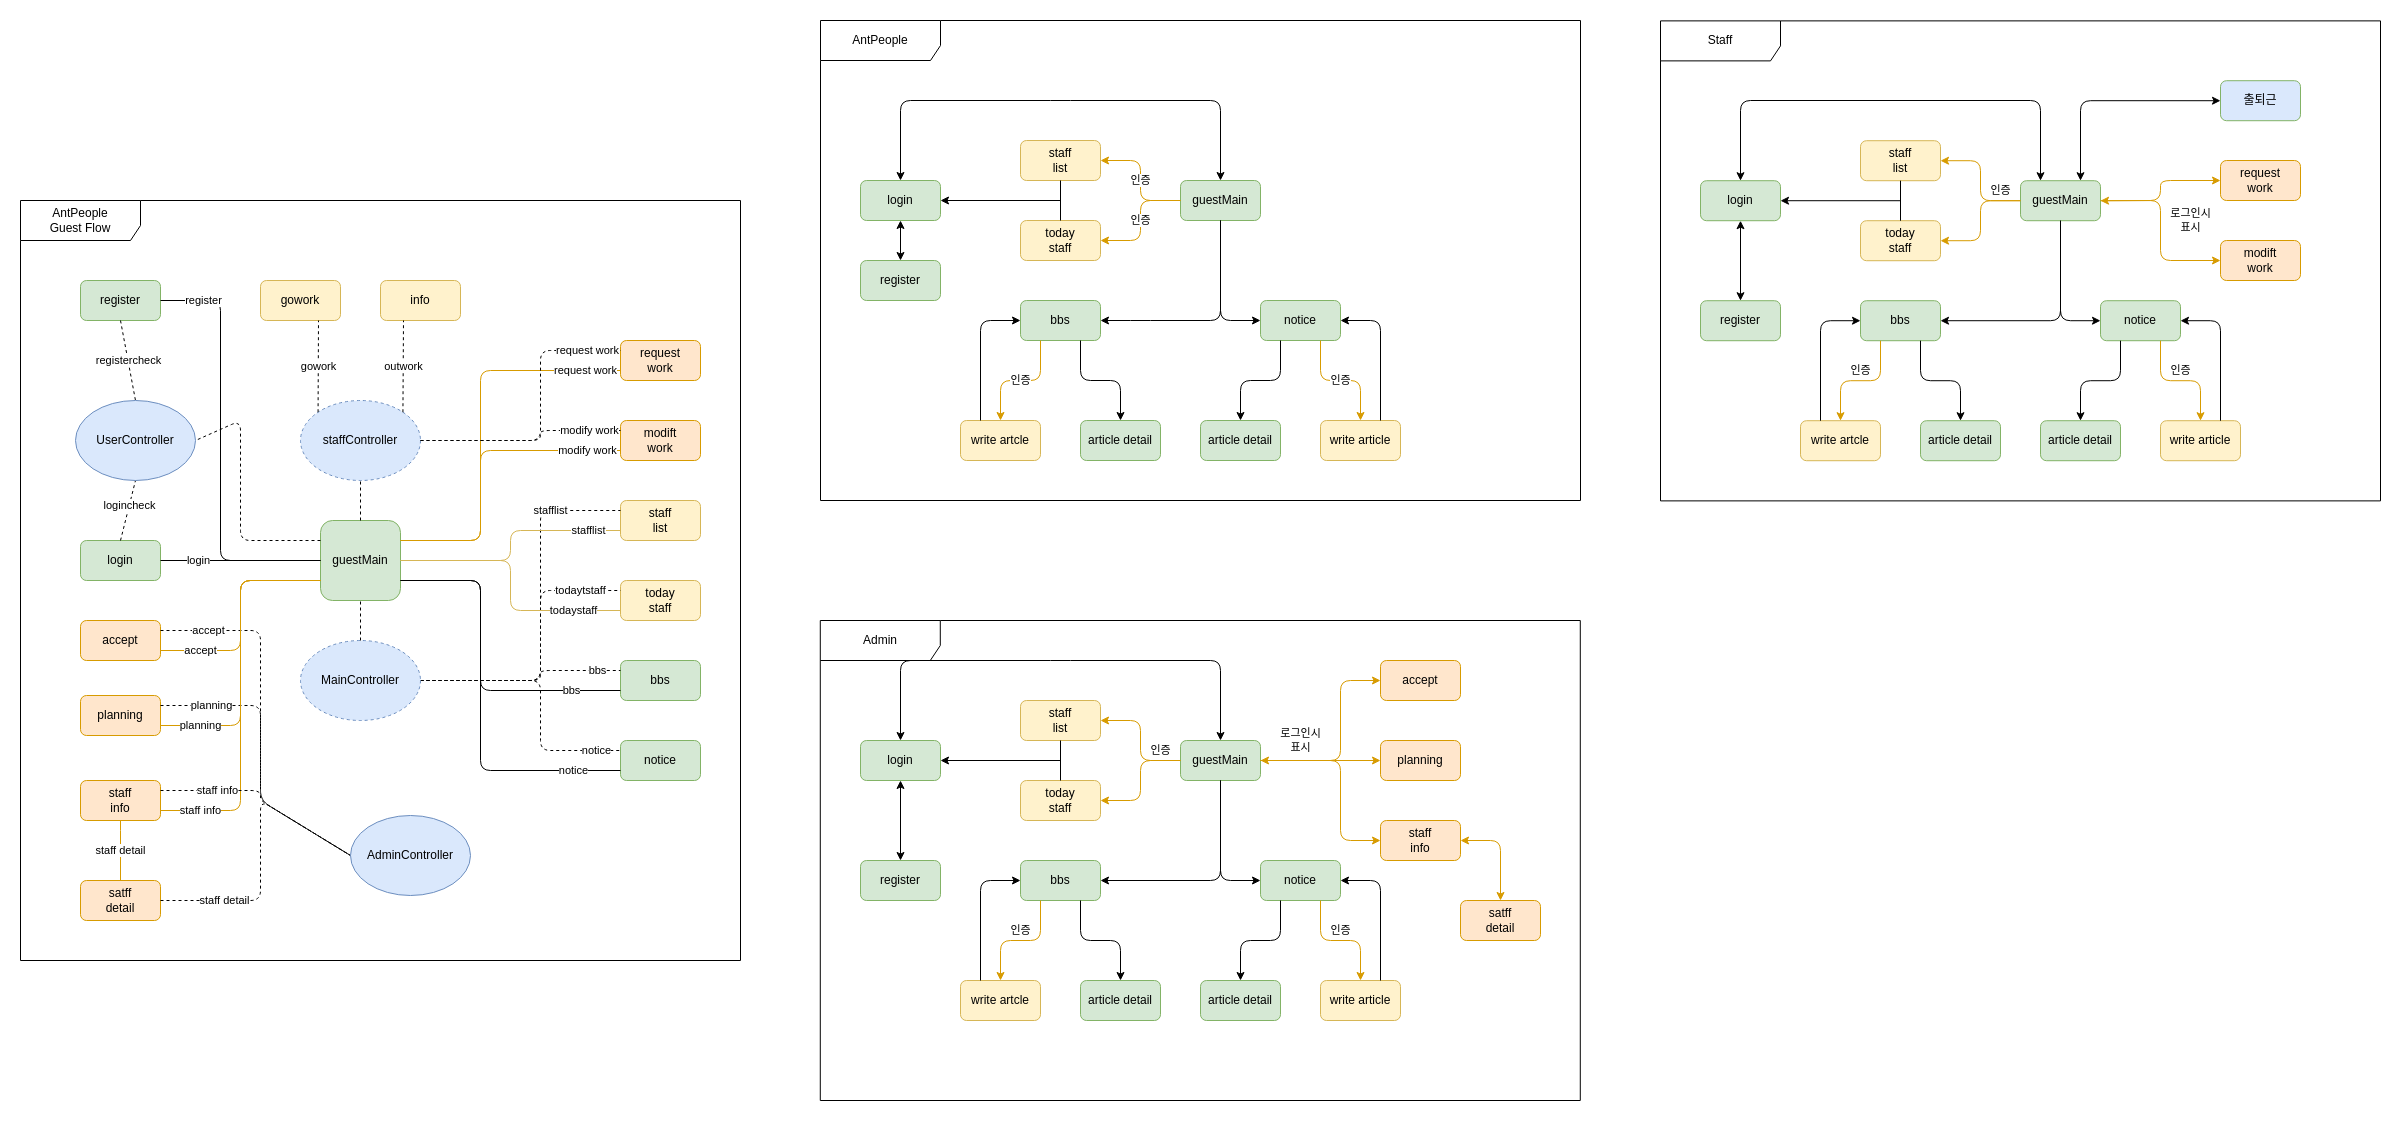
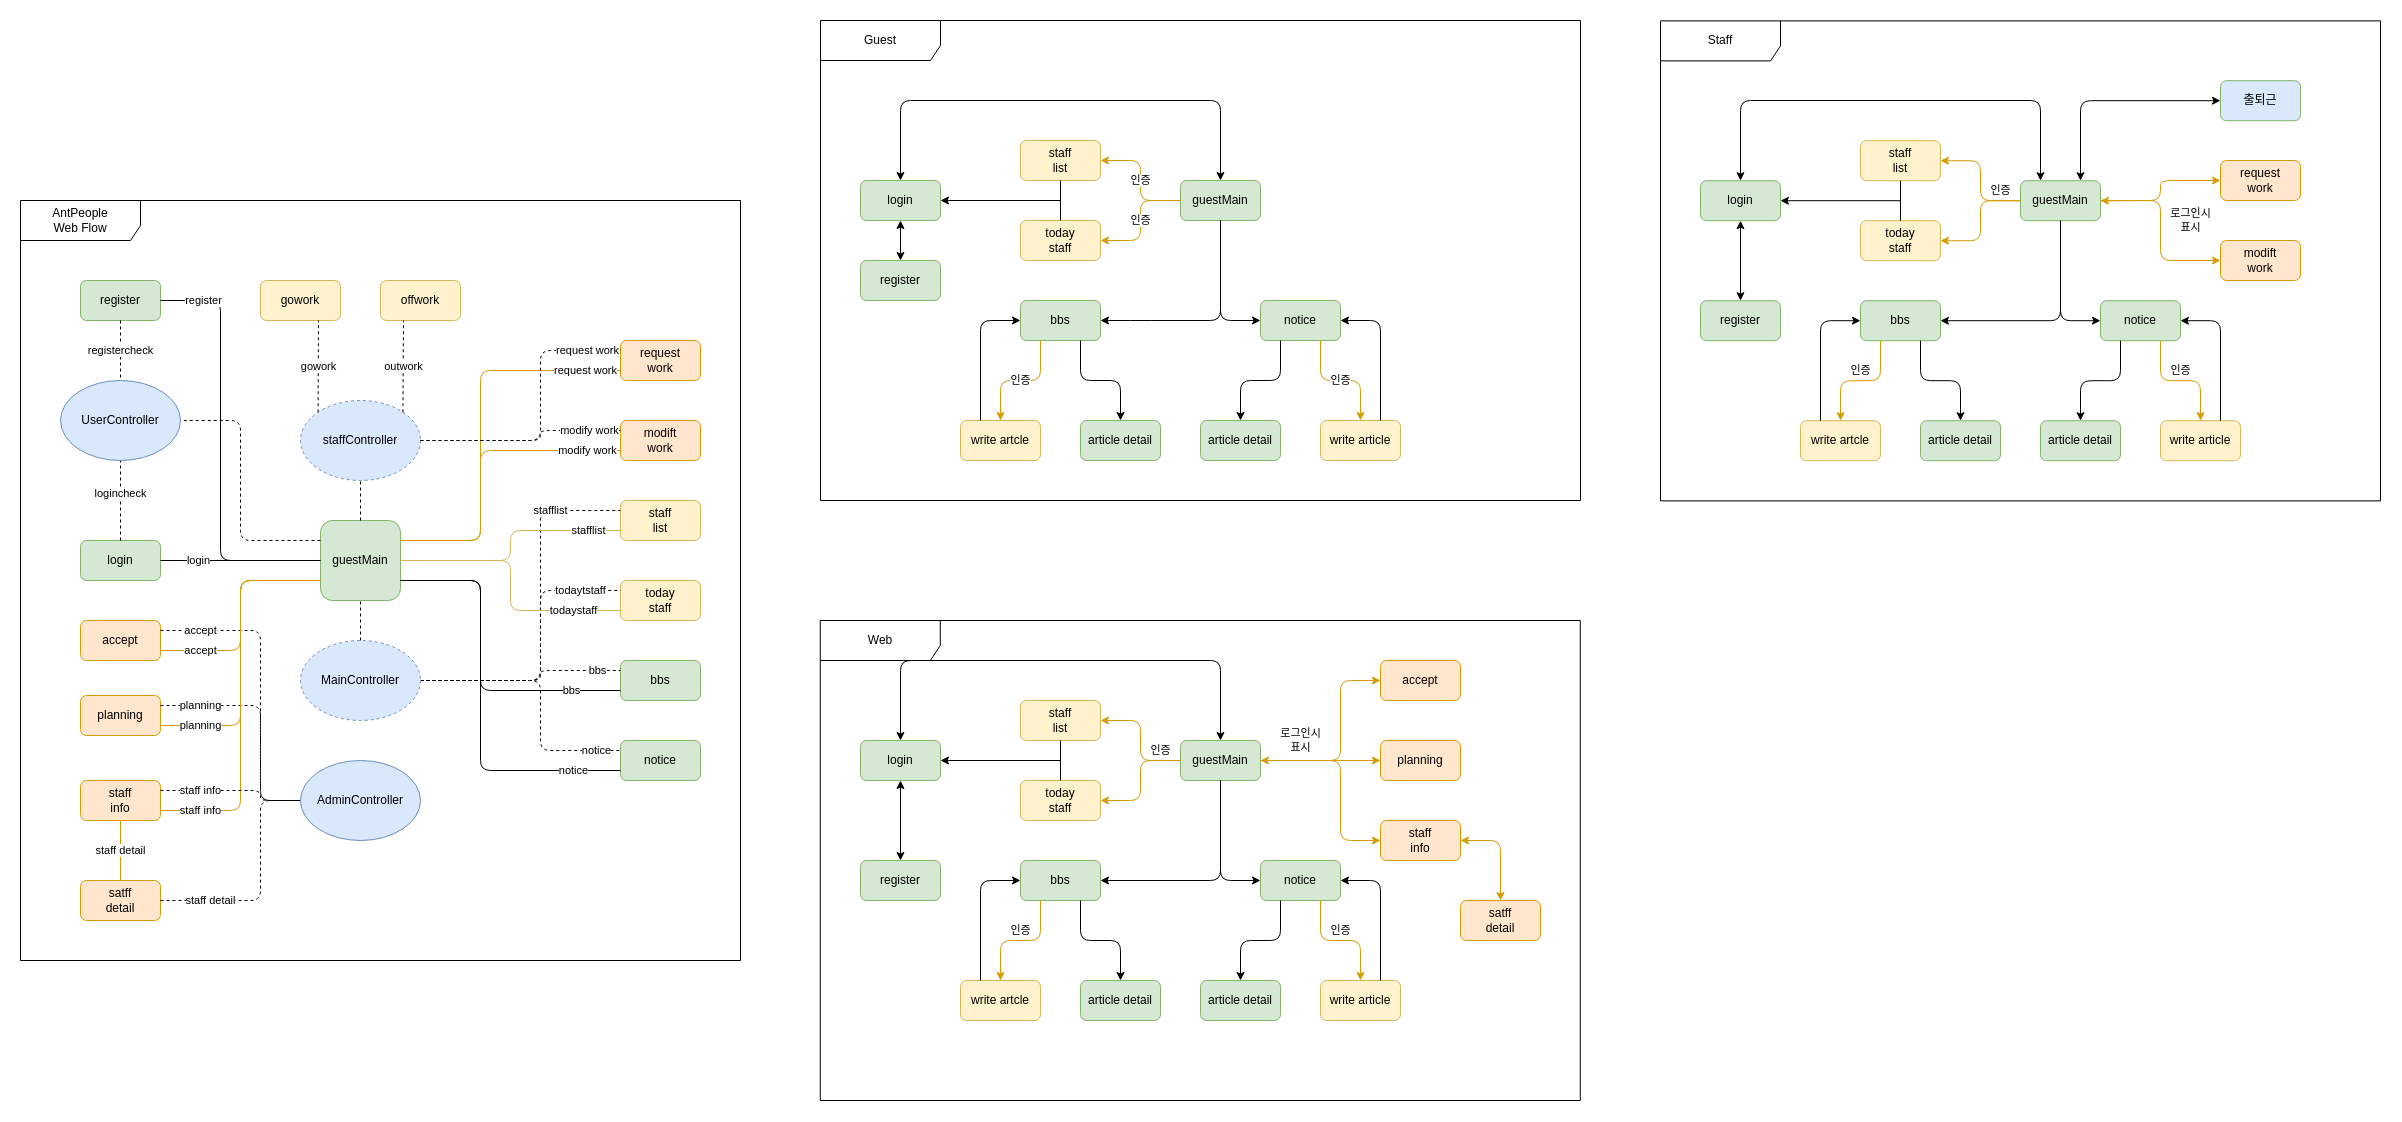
- <mxCell id="59" value="AntPeople" style="shape=umlFrame;whiteSpace=wrap;html=1;fillColor=none;width=120;height=40;" parent="1" vertex="1"><mxGeometry x="820" y="20" width="760" height="480" as="geometry" /></mxCell>
+ <mxCell id="59" value="Guest" style="shape=umlFrame;whiteSpace=wrap;html=1;fillColor=none;width=120;height=40;" parent="1" vertex="1"><mxGeometry x="820" y="20" width="760" height="480" as="geometry" /></mxCell>
- <mxCell id="143" value="AntPeople&lt;br&gt;Guest Flow" style="shape=umlFrame;whiteSpace=wrap;html=1;fillColor=none;width=120;height=40;" vertex="1" parent="1"><mxGeometry x="20" y="200" width="720" height="760" as="geometry" /></mxCell>
+ <mxCell id="143" value="AntPeople&lt;br&gt;Web Flow" style="shape=umlFrame;whiteSpace=wrap;html=1;fillColor=none;width=120;height=40;" vertex="1" parent="1"><mxGeometry x="20" y="200" width="720" height="760" as="geometry" /></mxCell>
- <mxCell id="115" value="info" style="rounded=1;whiteSpace=wrap;html=1;fillColor=#fff2cc;strokeColor=#d6b656;" vertex="1" parent="1"><mxGeometry x="380" y="280" width="80" height="40" as="geometry" /></mxCell>
+ <mxCell id="115" value="offwork" style="rounded=1;whiteSpace=wrap;html=1;fillColor=#fff2cc;strokeColor=#d6b656;" vertex="1" parent="1"><mxGeometry x="380" y="280" width="80" height="40" as="geometry" /></mxCell>
- <mxCell id="126" value="UserController" style="ellipse;whiteSpace=wrap;html=1;fillColor=#dae8fc;strokeColor=#6c8ebf;" vertex="1" parent="1"><mxGeometry x="75" y="400" width="120" height="80" as="geometry" /></mxCell>
+ <mxCell id="126" value="UserController" style="ellipse;whiteSpace=wrap;html=1;fillColor=#dae8fc;strokeColor=#6c8ebf;" vertex="1" parent="1"><mxGeometry x="60" y="380" width="120" height="80" as="geometry" /></mxCell>
- <mxCell id="61" value="Admin" style="shape=umlFrame;whiteSpace=wrap;html=1;fillColor=none;width=120;height=40;" parent="1" vertex="1"><mxGeometry x="819.786" y="620" width="760" height="480" as="geometry" /></mxCell>
+ <mxCell id="61" value="Web" style="shape=umlFrame;whiteSpace=wrap;html=1;fillColor=none;width=120;height=40;" parent="1" vertex="1"><mxGeometry x="819.786" y="620" width="760" height="480" as="geometry" /></mxCell>
- <mxCell id="142" value="AdminController" style="ellipse;whiteSpace=wrap;html=1;fillColor=#dae8fc;strokeColor=#6c8ebf;" vertex="1" parent="1"><mxGeometry x="350" y="815" width="120" height="80" as="geometry" /></mxCell>
+ <mxCell id="142" value="AdminController" style="ellipse;whiteSpace=wrap;html=1;fillColor=#dae8fc;strokeColor=#6c8ebf;" vertex="1" parent="1"><mxGeometry x="300" y="760" width="120" height="80" as="geometry" /></mxCell>
